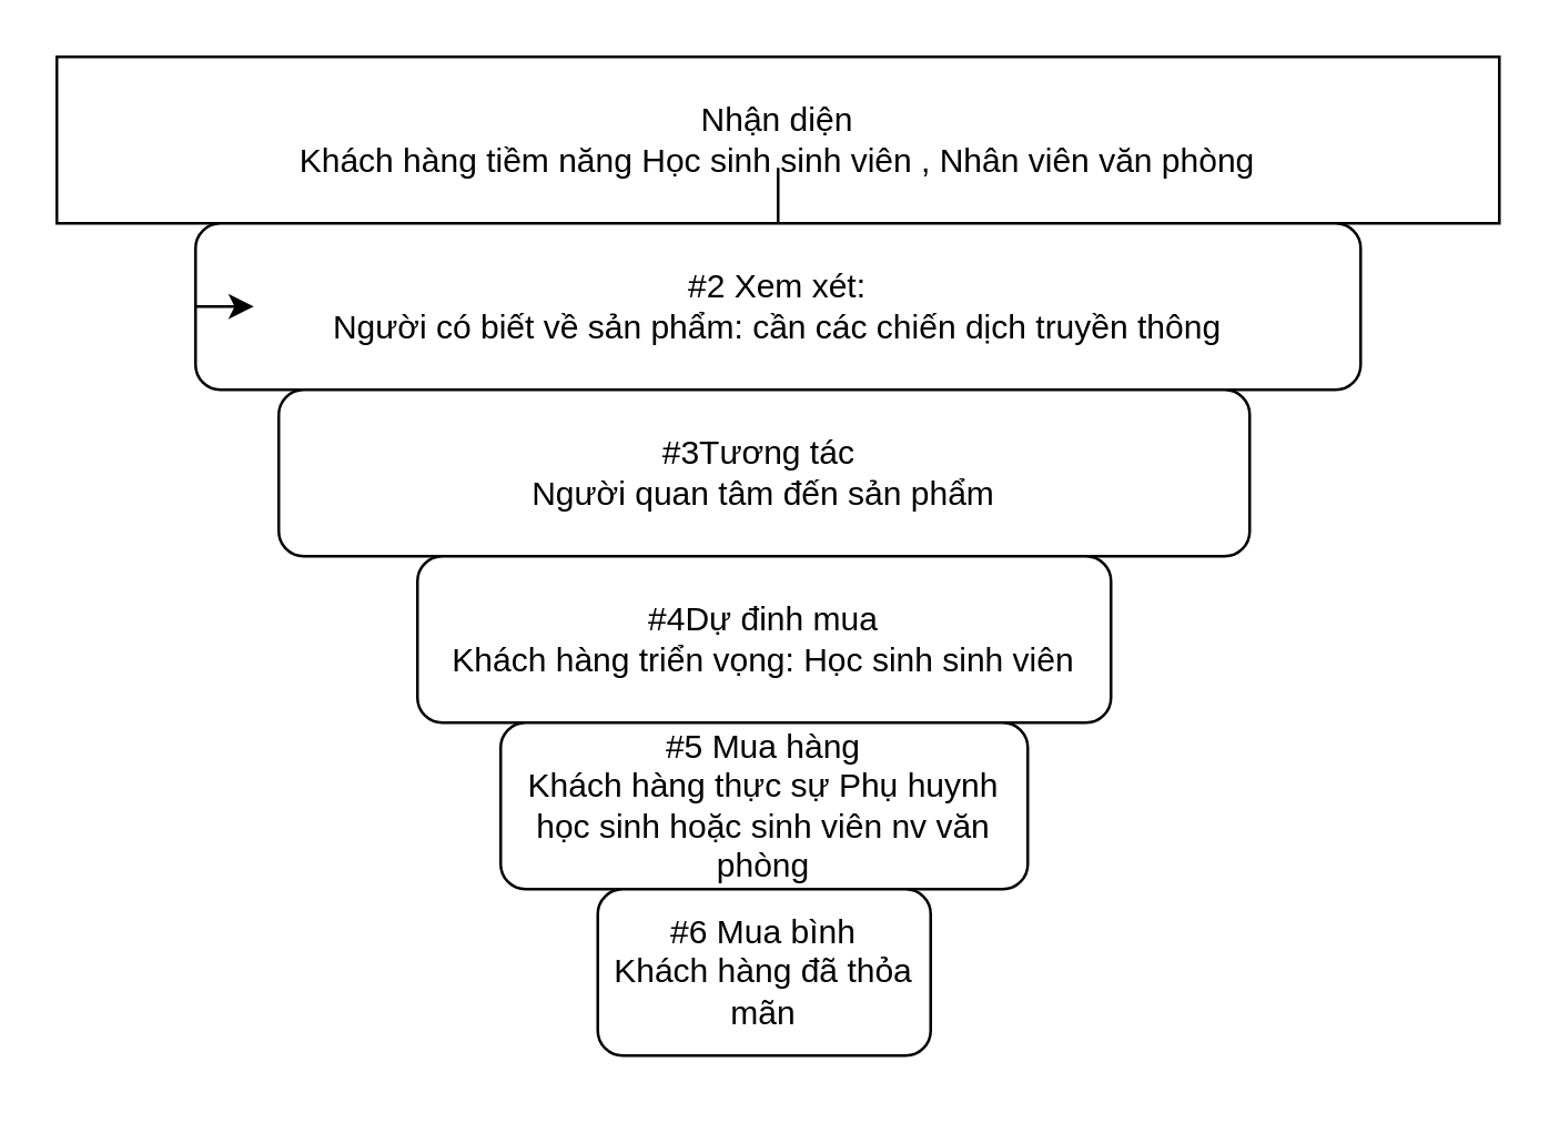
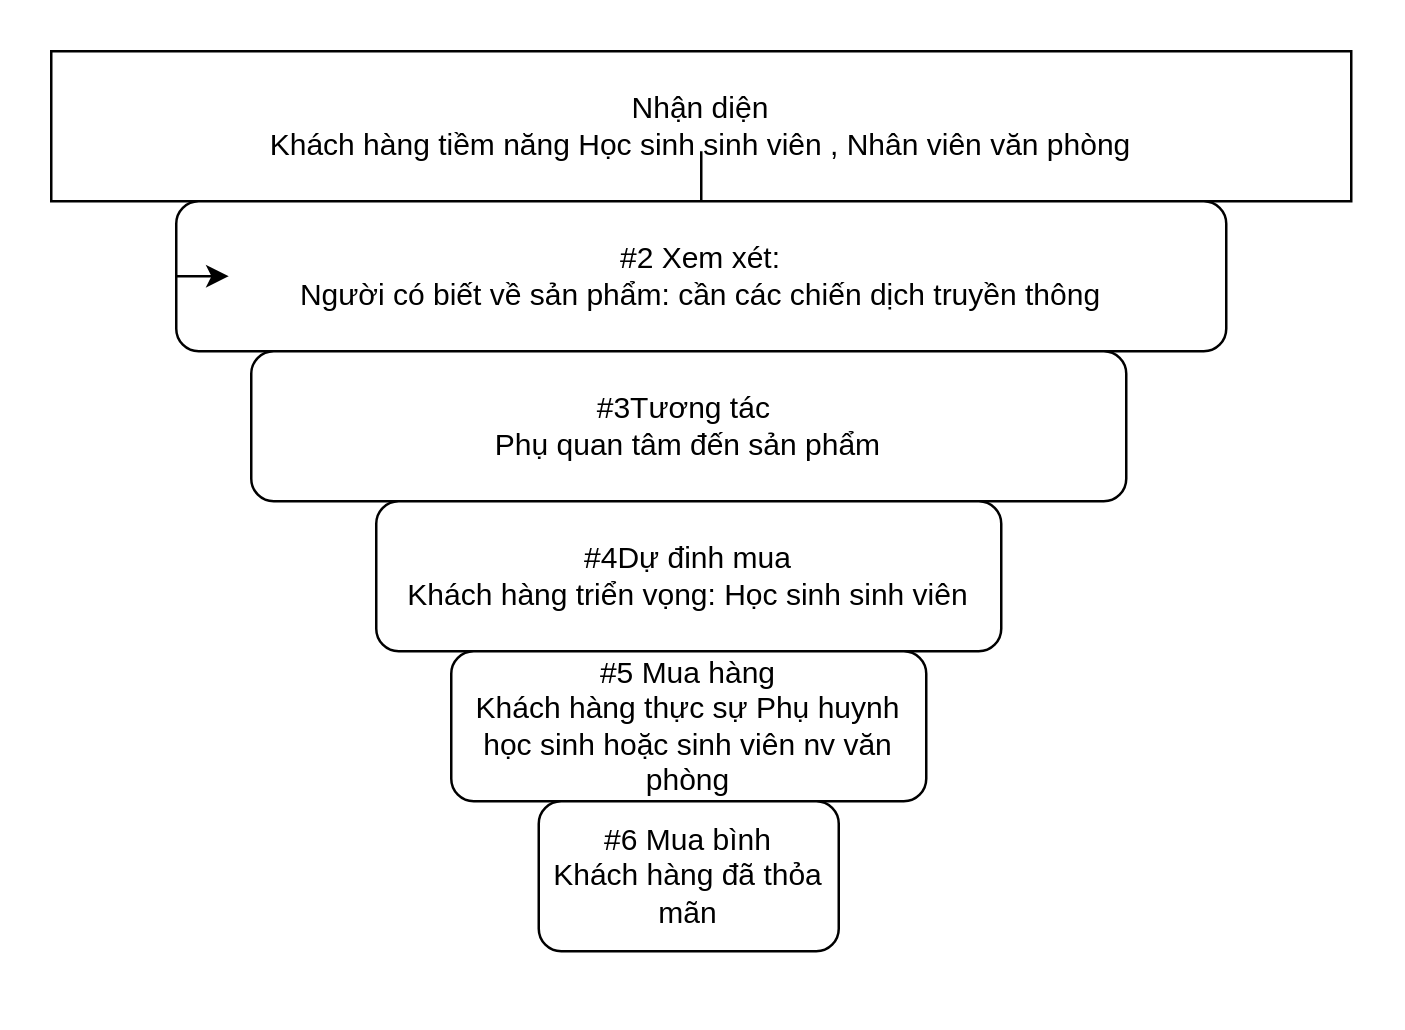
- <mxCell id="5" value="#3Tương tác&amp;nbsp;&lt;div&gt;Người quan tâm đến sản phẩm&lt;/div&gt;" style="rounded=1;whiteSpace=wrap;html=1;" vertex="1" parent="1"><mxGeometry x="100" y="140" width="350" height="60" as="geometry" /></mxCell>
+ <mxCell id="5" value="#3Tương tác&amp;nbsp;&lt;div&gt;Phụ quan tâm đến sản phẩm&lt;/div&gt;" style="rounded=1;whiteSpace=wrap;html=1;" vertex="1" parent="1"><mxGeometry x="100" y="140" width="350" height="60" as="geometry" /></mxCell>
